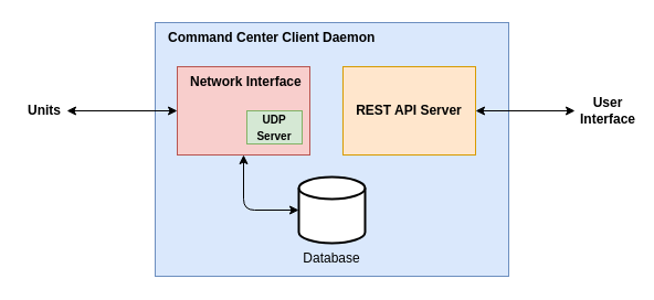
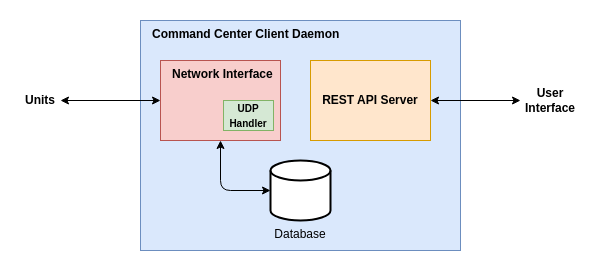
- <mxCell id="9" value="&lt;b&gt;&lt;font style=&quot;font-size: 10px&quot;&gt;UDP Server&lt;/font&gt;&lt;/b&gt;" style="rounded=0;whiteSpace=wrap;html=1;labelBackgroundColor=none;align=center;verticalAlign=middle;fillColor=#d5e8d4;strokeColor=#82b366;" vertex="1" parent="1"><mxGeometry x="223" y="100" width="50" height="30" as="geometry" /></mxCell>
+ <mxCell id="9" value="&lt;b&gt;&lt;font style=&quot;font-size: 10px&quot;&gt;UDP Handler&lt;/font&gt;&lt;/b&gt;" style="rounded=0;whiteSpace=wrap;html=1;labelBackgroundColor=none;align=center;verticalAlign=middle;fillColor=#d5e8d4;strokeColor=#82b366;" vertex="1" parent="1"><mxGeometry x="223" y="100" width="50" height="30" as="geometry" /></mxCell>
